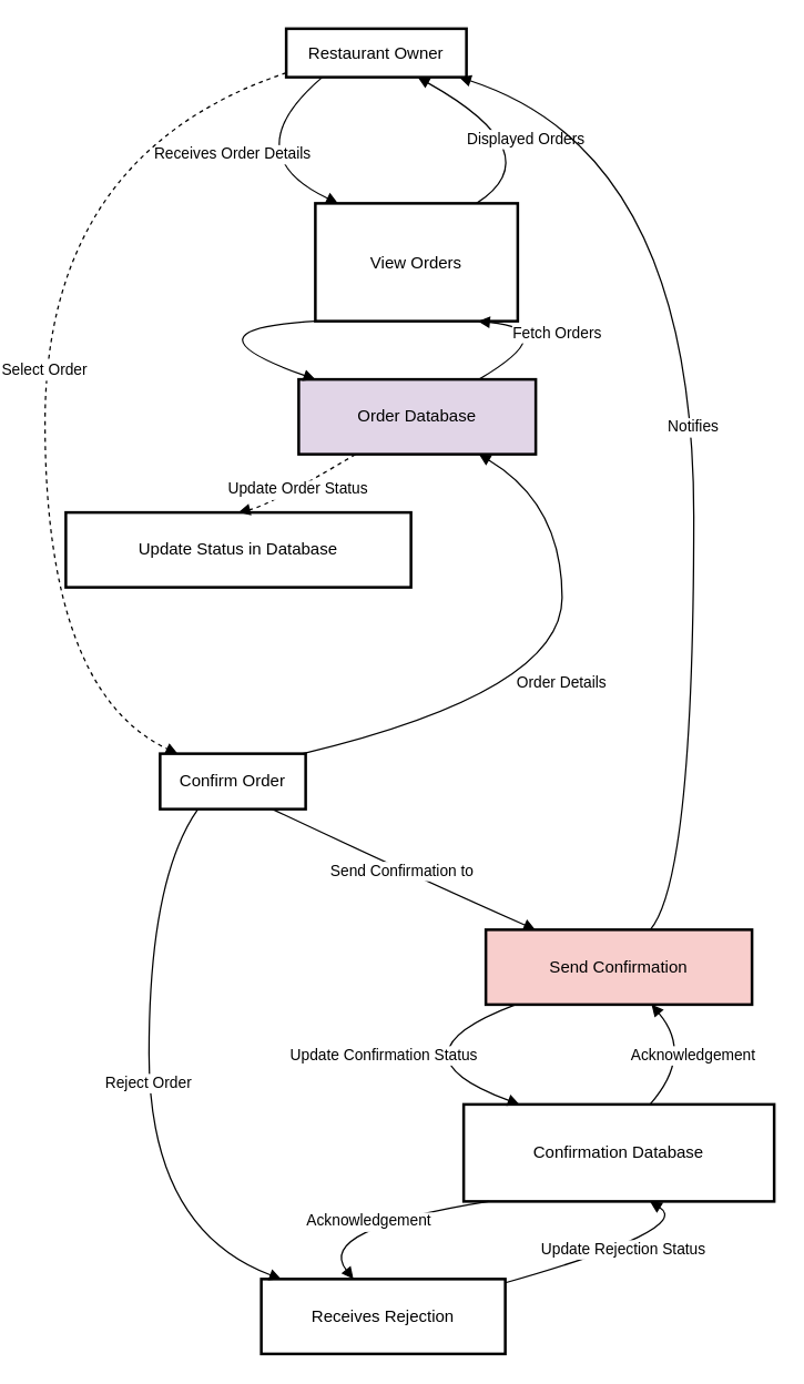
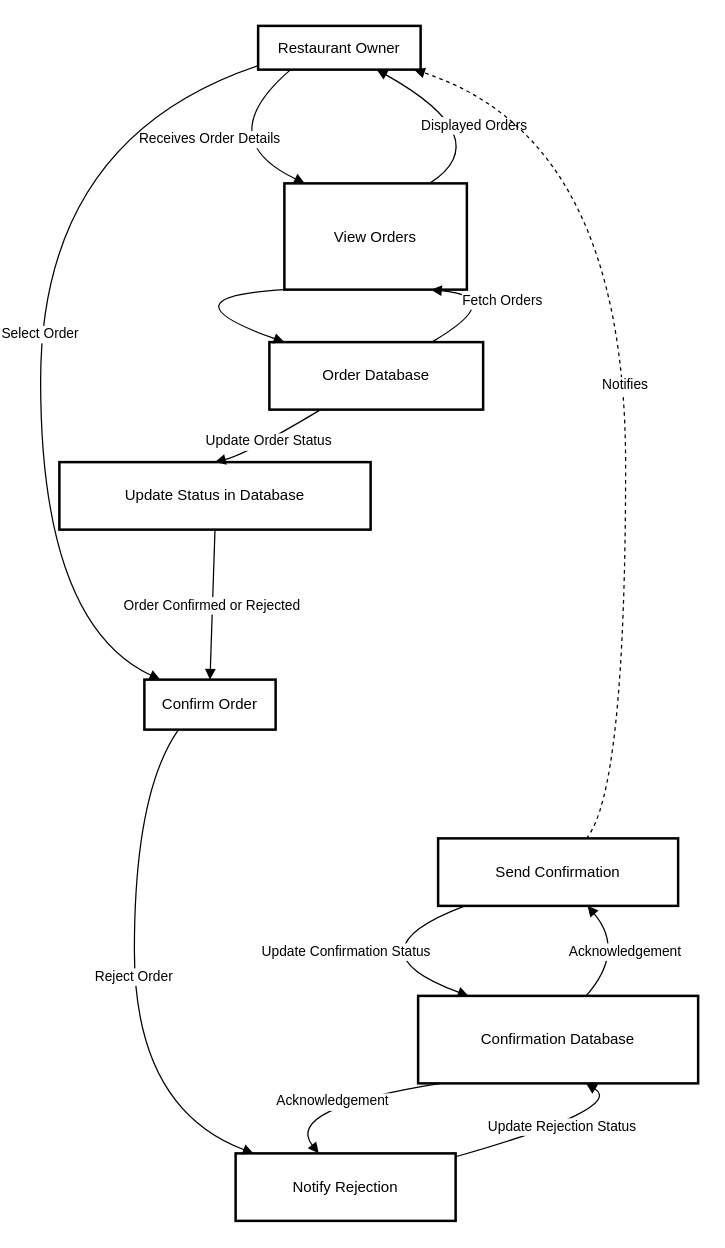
- <mxCell id="4" value="Order Database" style="whiteSpace=wrap;strokeWidth=2;fillColor=#e1d5e7;" vertex="1" parent="1"><mxGeometry x="203" y="273" width="171" height="54" as="geometry" /></mxCell>
+ <mxCell id="4" value="Order Database" style="whiteSpace=wrap;strokeWidth=2;" vertex="1" parent="1"><mxGeometry x="203" y="273" width="171" height="54" as="geometry" /></mxCell>
- <mxCell id="16" value="Update Order Status" style="curved=1;startArrow=none;endArrow=block;exitX=0.24;exitY=1;entryX=0.5;entryY=0;dashed=1;" edge="1" parent="1" source="4" target="6"><mxGeometry relative="1" as="geometry"><Array as="points"><mxPoint x="184" y="363" /></Array></mxGeometry></mxCell>
+ <mxCell id="16" value="Update Order Status" style="curved=1;startArrow=none;endArrow=block;exitX=0.24;exitY=1;entryX=0.5;entryY=0;" edge="1" parent="1" source="4" target="6"><mxGeometry relative="1" as="geometry"><Array as="points"><mxPoint x="184" y="363" /></Array></mxGeometry></mxCell>
- <mxCell id="14" value="Select Order" style="curved=1;startArrow=none;endArrow=block;exitX=0;exitY=0.91;entryX=0.12;entryY=0;dashed=1;" edge="1" parent="1" source="2" target="5"><mxGeometry relative="1" as="geometry"><Array as="points"><mxPoint x="20" y="110" /><mxPoint x="20" y="498" /></Array></mxGeometry></mxCell>
+ <mxCell id="14" value="Select Order" style="curved=1;startArrow=none;endArrow=block;exitX=0;exitY=0.91;entryX=0.12;entryY=0;" edge="1" parent="1" source="2" target="5"><mxGeometry relative="1" as="geometry"><Array as="points"><mxPoint x="20" y="110" /><mxPoint x="20" y="498" /></Array></mxGeometry></mxCell>
- <mxCell id="15" value="Order Details" style="curved=1;startArrow=none;endArrow=block;exitX=0.98;exitY=0;entryX=0.76;entryY=1;" edge="1" parent="1" source="5" target="4"><mxGeometry relative="1" as="geometry"><Array as="points"><mxPoint x="393" y="498" /><mxPoint x="393" y="363" /></Array></mxGeometry></mxCell>
+ <mxCell id="17" value="Order Confirmed or Rejected" style="curved=1;startArrow=none;endArrow=block;exitX=0.5;exitY=1;entryX=0.5;entryY=0;" edge="1" parent="1" source="6" target="5"><mxGeometry relative="1" as="geometry"><Array as="points" /></mxGeometry></mxCell>
- <mxCell id="21" value="Notifies" style="curved=1;startArrow=none;endArrow=block;exitX=0.62;exitY=-0.01;entryX=0.96;entryY=1;" edge="1" parent="1" source="7" target="2"><mxGeometry relative="1" as="geometry"><Array as="points"><mxPoint x="488" y="633" /><mxPoint x="488" y="110" /></Array></mxGeometry></mxCell>
+ <mxCell id="21" value="Notifies" style="curved=1;startArrow=none;endArrow=block;exitX=0.62;exitY=-0.01;entryX=0.96;entryY=1;dashed=1;" edge="1" parent="1" source="7" target="2"><mxGeometry relative="1" as="geometry"><Array as="points"><mxPoint x="488" y="633" /><mxPoint x="488" y="110" /></Array></mxGeometry></mxCell>
- <mxCell id="18" value="Send Confirmation to" style="curved=1;startArrow=none;endArrow=block;exitX=0.77;exitY=1;entryX=0.18;entryY=-0.01;" edge="1" parent="1" source="5" target="7"><mxGeometry relative="1" as="geometry"><Array as="points"><mxPoint x="290" y="633" /></Array></mxGeometry></mxCell>
- <mxCell id="7" value="Send Confirmation" style="whiteSpace=wrap;strokeWidth=2;fillColor=#f8cecc;" vertex="1" parent="1"><mxGeometry x="338" y="670" width="192" height="54" as="geometry" /></mxCell>
+ <mxCell id="7" value="Send Confirmation" style="whiteSpace=wrap;strokeWidth=2;" vertex="1" parent="1"><mxGeometry x="338" y="670" width="192" height="54" as="geometry" /></mxCell>
- <mxCell id="9" value="Receives Rejection" style="whiteSpace=wrap;strokeWidth=2;" vertex="1" parent="1"><mxGeometry x="176" y="922" width="176" height="54" as="geometry" /></mxCell>
+ <mxCell id="9" value="Notify Rejection" style="whiteSpace=wrap;strokeWidth=2;" vertex="1" parent="1"><mxGeometry x="176" y="922" width="176" height="54" as="geometry" /></mxCell>
